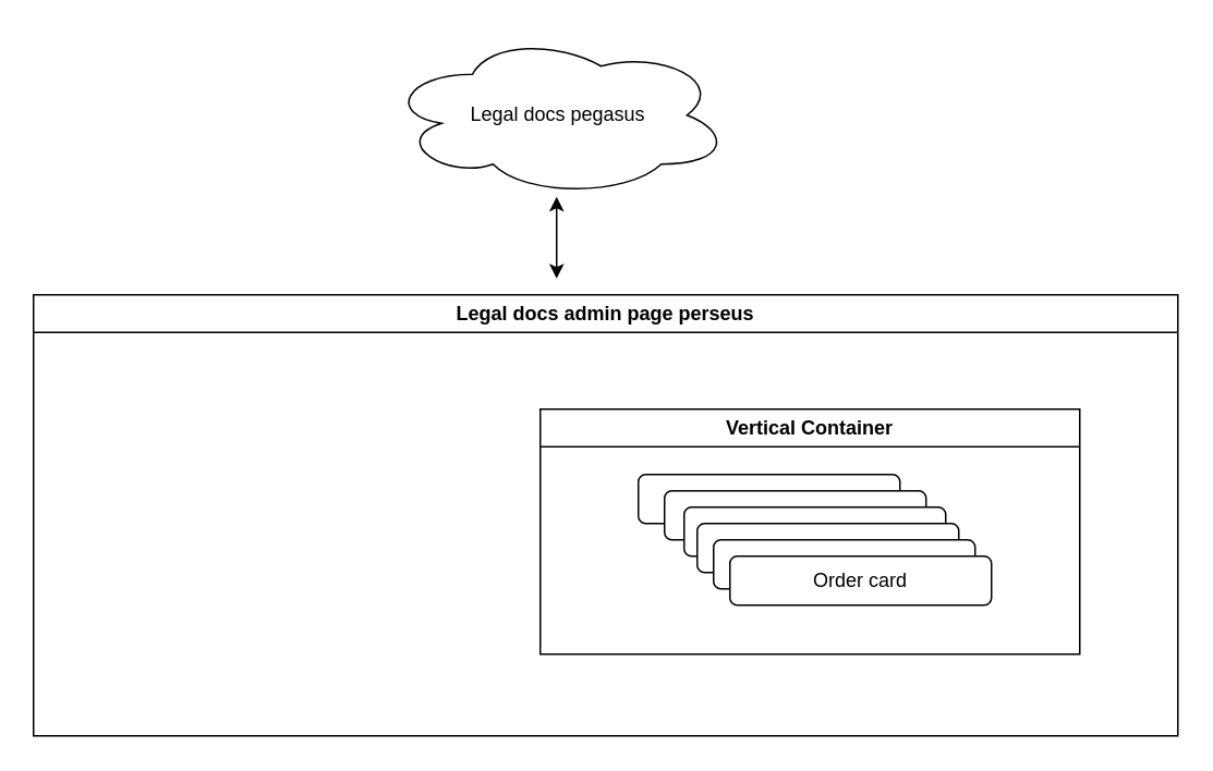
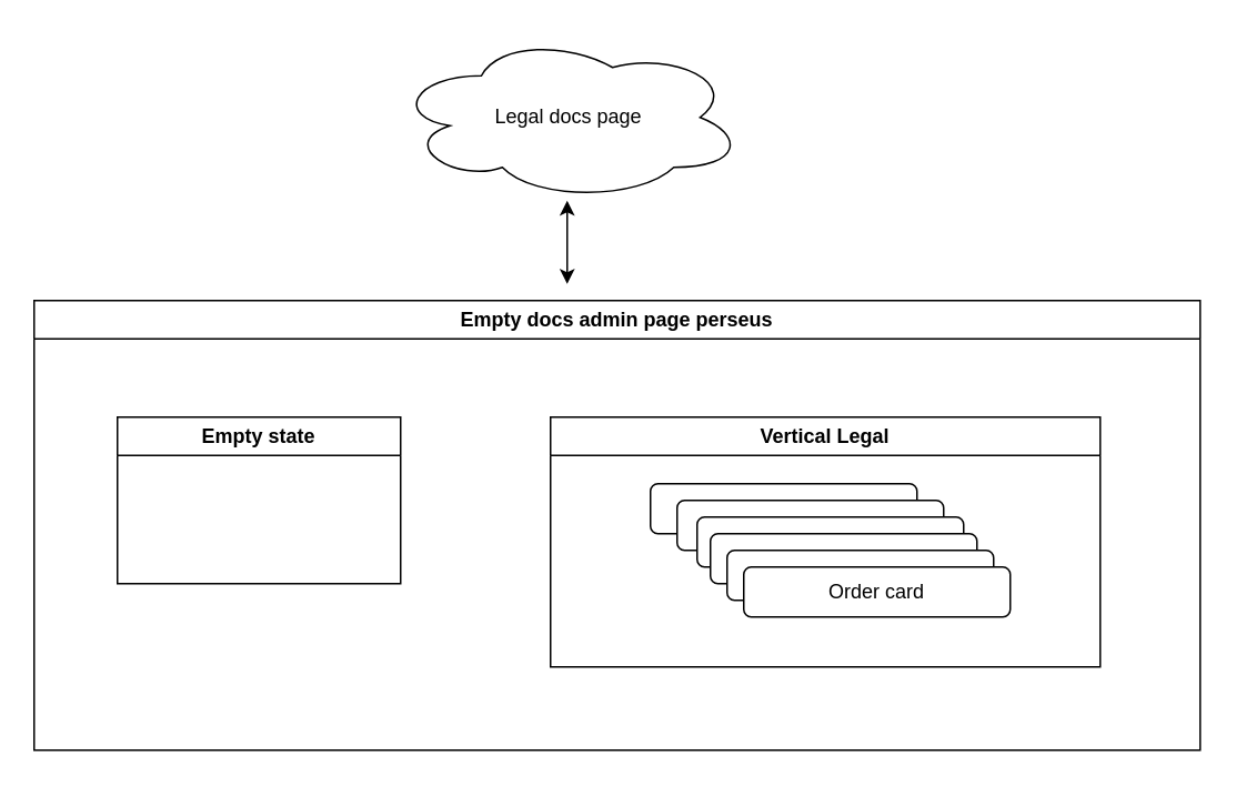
- <mxCell id="11" value="Legal docs pegasus" style="ellipse;shape=cloud;whiteSpace=wrap;html=1;" vertex="1" parent="1"><mxGeometry x="236" y="20" width="210" height="100" as="geometry" /></mxCell>
+ <mxCell id="11" value="Legal docs page" style="ellipse;shape=cloud;whiteSpace=wrap;html=1;" vertex="1" parent="1"><mxGeometry x="236" y="20" width="210" height="100" as="geometry" /></mxCell>
- <mxCell id="2" value="Legal docs admin page perseus" style="swimlane;whiteSpace=wrap;html=1;" vertex="1" parent="1"><mxGeometry x="20" y="180" width="700" height="270" as="geometry" /></mxCell>
+ <mxCell id="2" value="Empty docs admin page perseus" style="swimlane;whiteSpace=wrap;html=1;" vertex="1" parent="1"><mxGeometry x="20" y="180" width="700" height="270" as="geometry" /></mxCell>
- <mxCell id="4" value="Vertical Container" style="swimlane;whiteSpace=wrap;html=1;" vertex="1" parent="2"><mxGeometry x="310" y="70" width="330" height="150" as="geometry" /></mxCell>
+ <mxCell id="4" value="Vertical Legal" style="swimlane;whiteSpace=wrap;html=1;" vertex="1" parent="2"><mxGeometry x="310" y="70" width="330" height="150" as="geometry" /></mxCell>
+ <mxCell id="3" value="Empty state" style="swimlane;whiteSpace=wrap;html=1;" vertex="1" parent="2"><mxGeometry x="50" y="70" width="170" height="100" as="geometry" /></mxCell>
